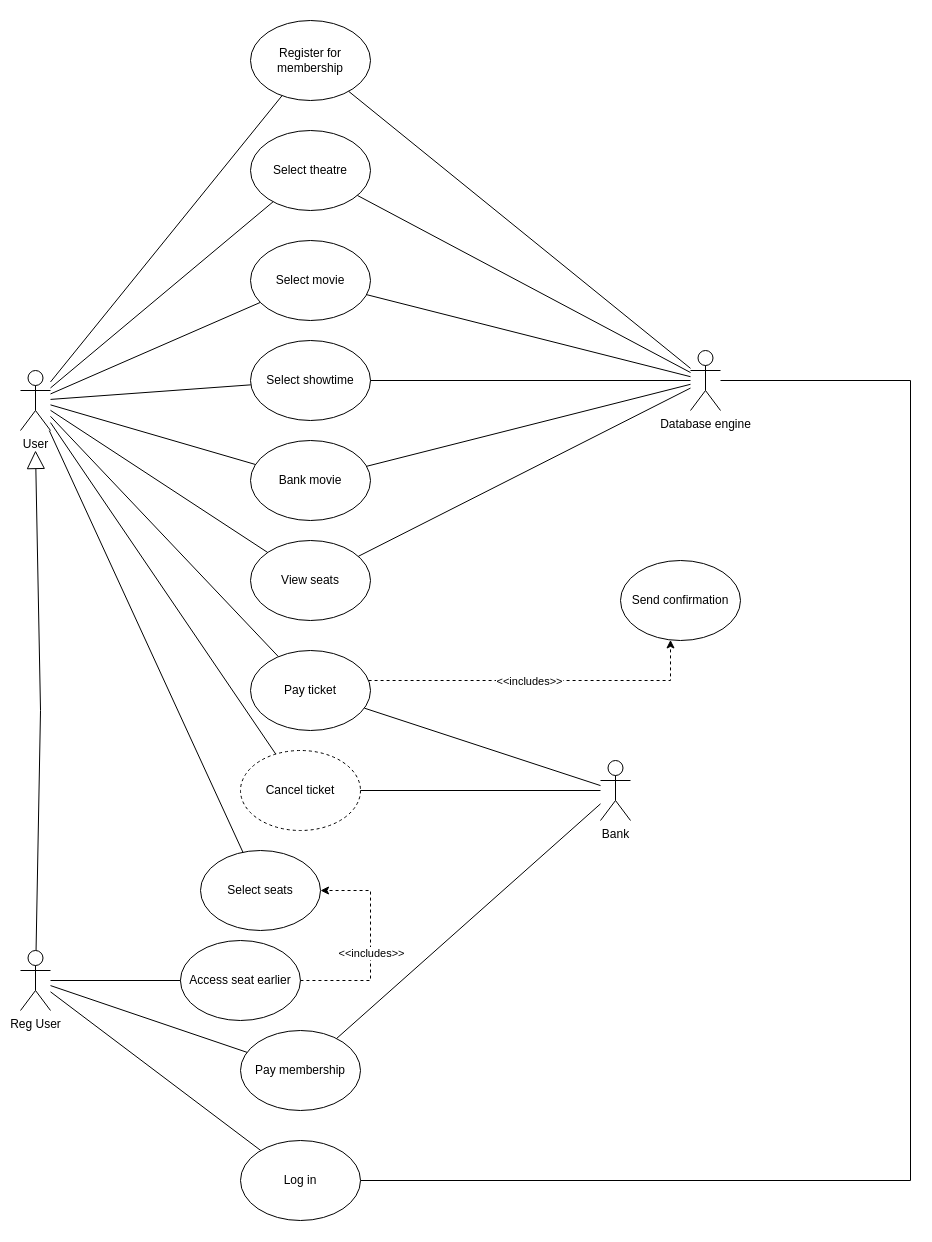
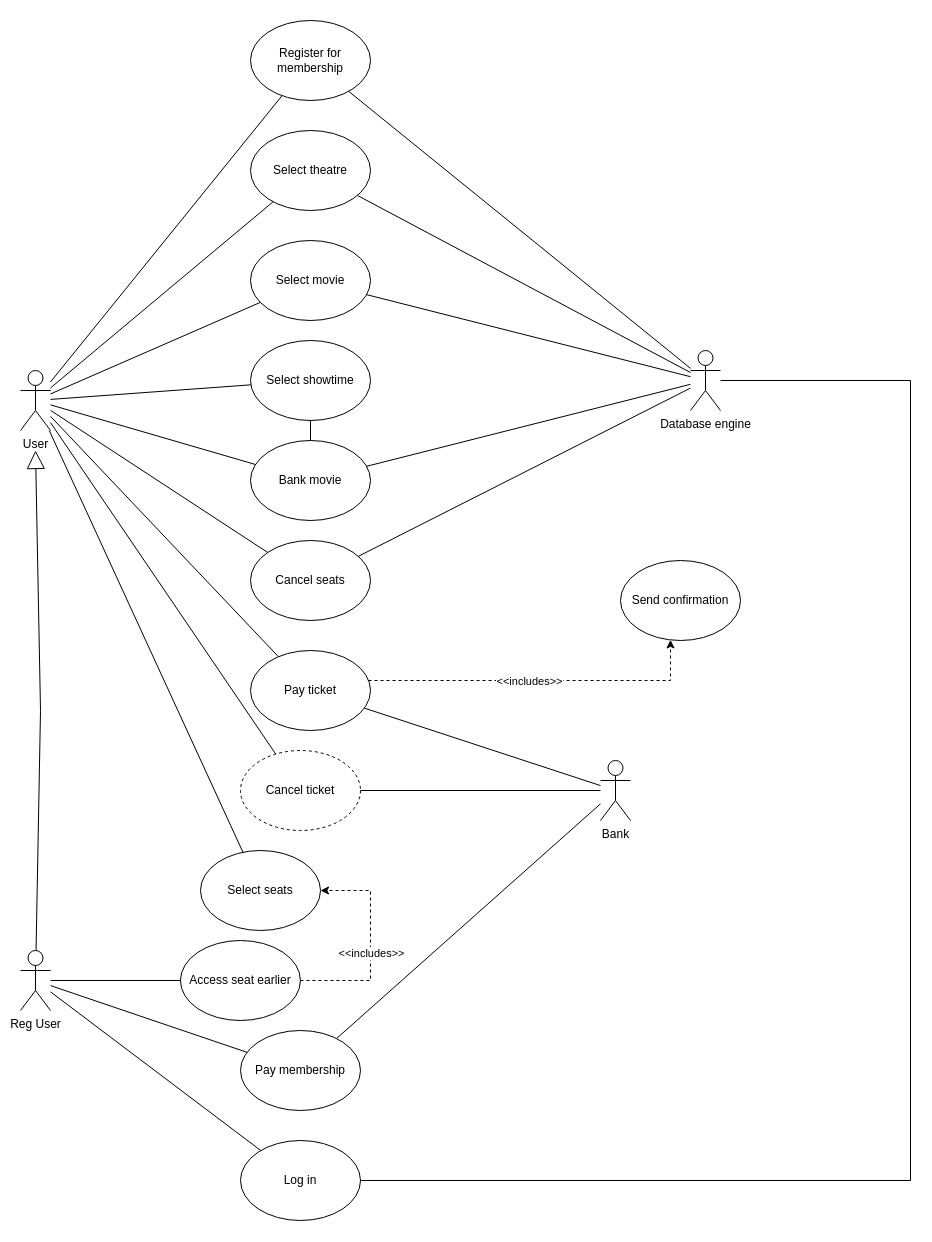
- <mxCell id="37" value="" style="endArrow=none;html=1;rounded=0;" parent="1" source="5" target="14" edge="1"><mxGeometry width="50" height="50" relative="1" as="geometry"><mxPoint x="378.443" y="213.601" as="sourcePoint" /><mxPoint x="560" y="302.653" as="targetPoint" /></mxGeometry></mxCell>
+ <mxCell id="37" value="" style="endArrow=none;html=1;rounded=0;" parent="1" source="5" target="12" edge="1"><mxGeometry width="50" height="50" relative="1" as="geometry"><mxPoint x="378.443" y="213.601" as="sourcePoint" /><mxPoint x="560" y="302.653" as="targetPoint" /></mxGeometry></mxCell>
- <mxCell id="11" value="View seats" style="ellipse;whiteSpace=wrap;html=1;" parent="1" vertex="1"><mxGeometry x="250" y="540" width="120" height="80" as="geometry" /></mxCell>
+ <mxCell id="11" value="Cancel seats" style="ellipse;whiteSpace=wrap;html=1;" parent="1" vertex="1"><mxGeometry x="250" y="540" width="120" height="80" as="geometry" /></mxCell>
